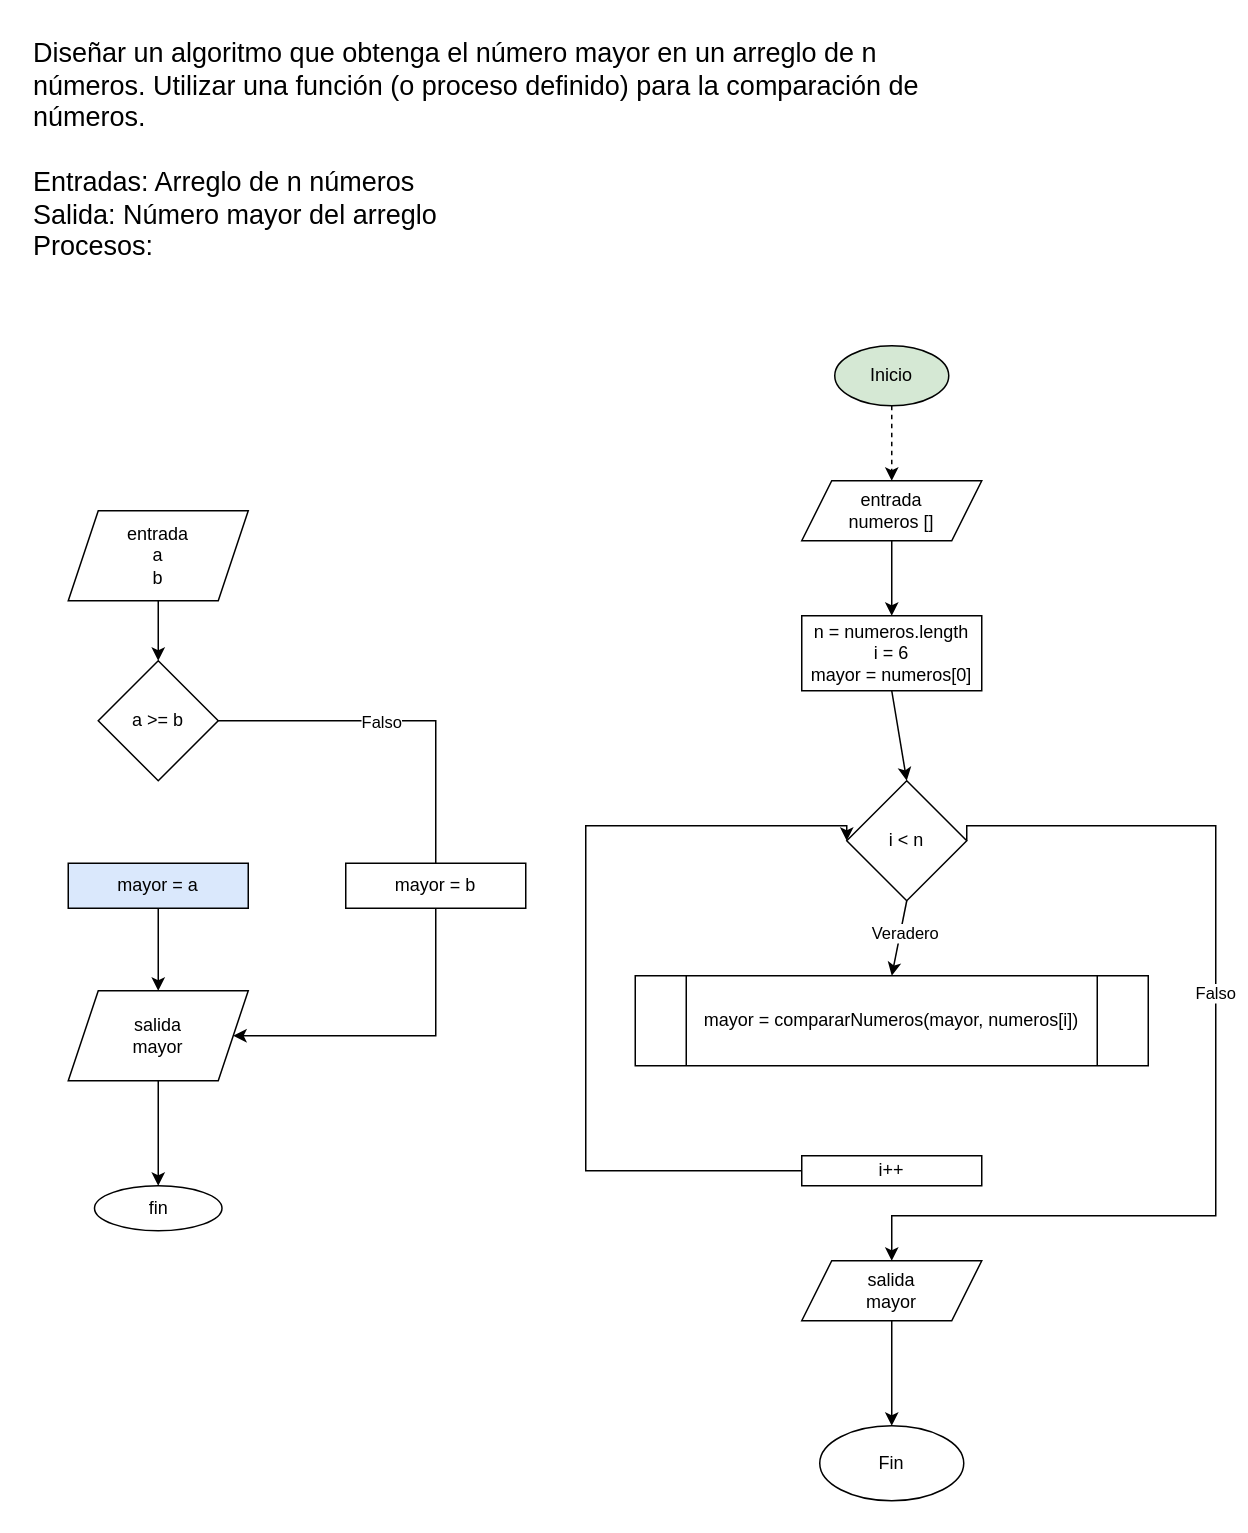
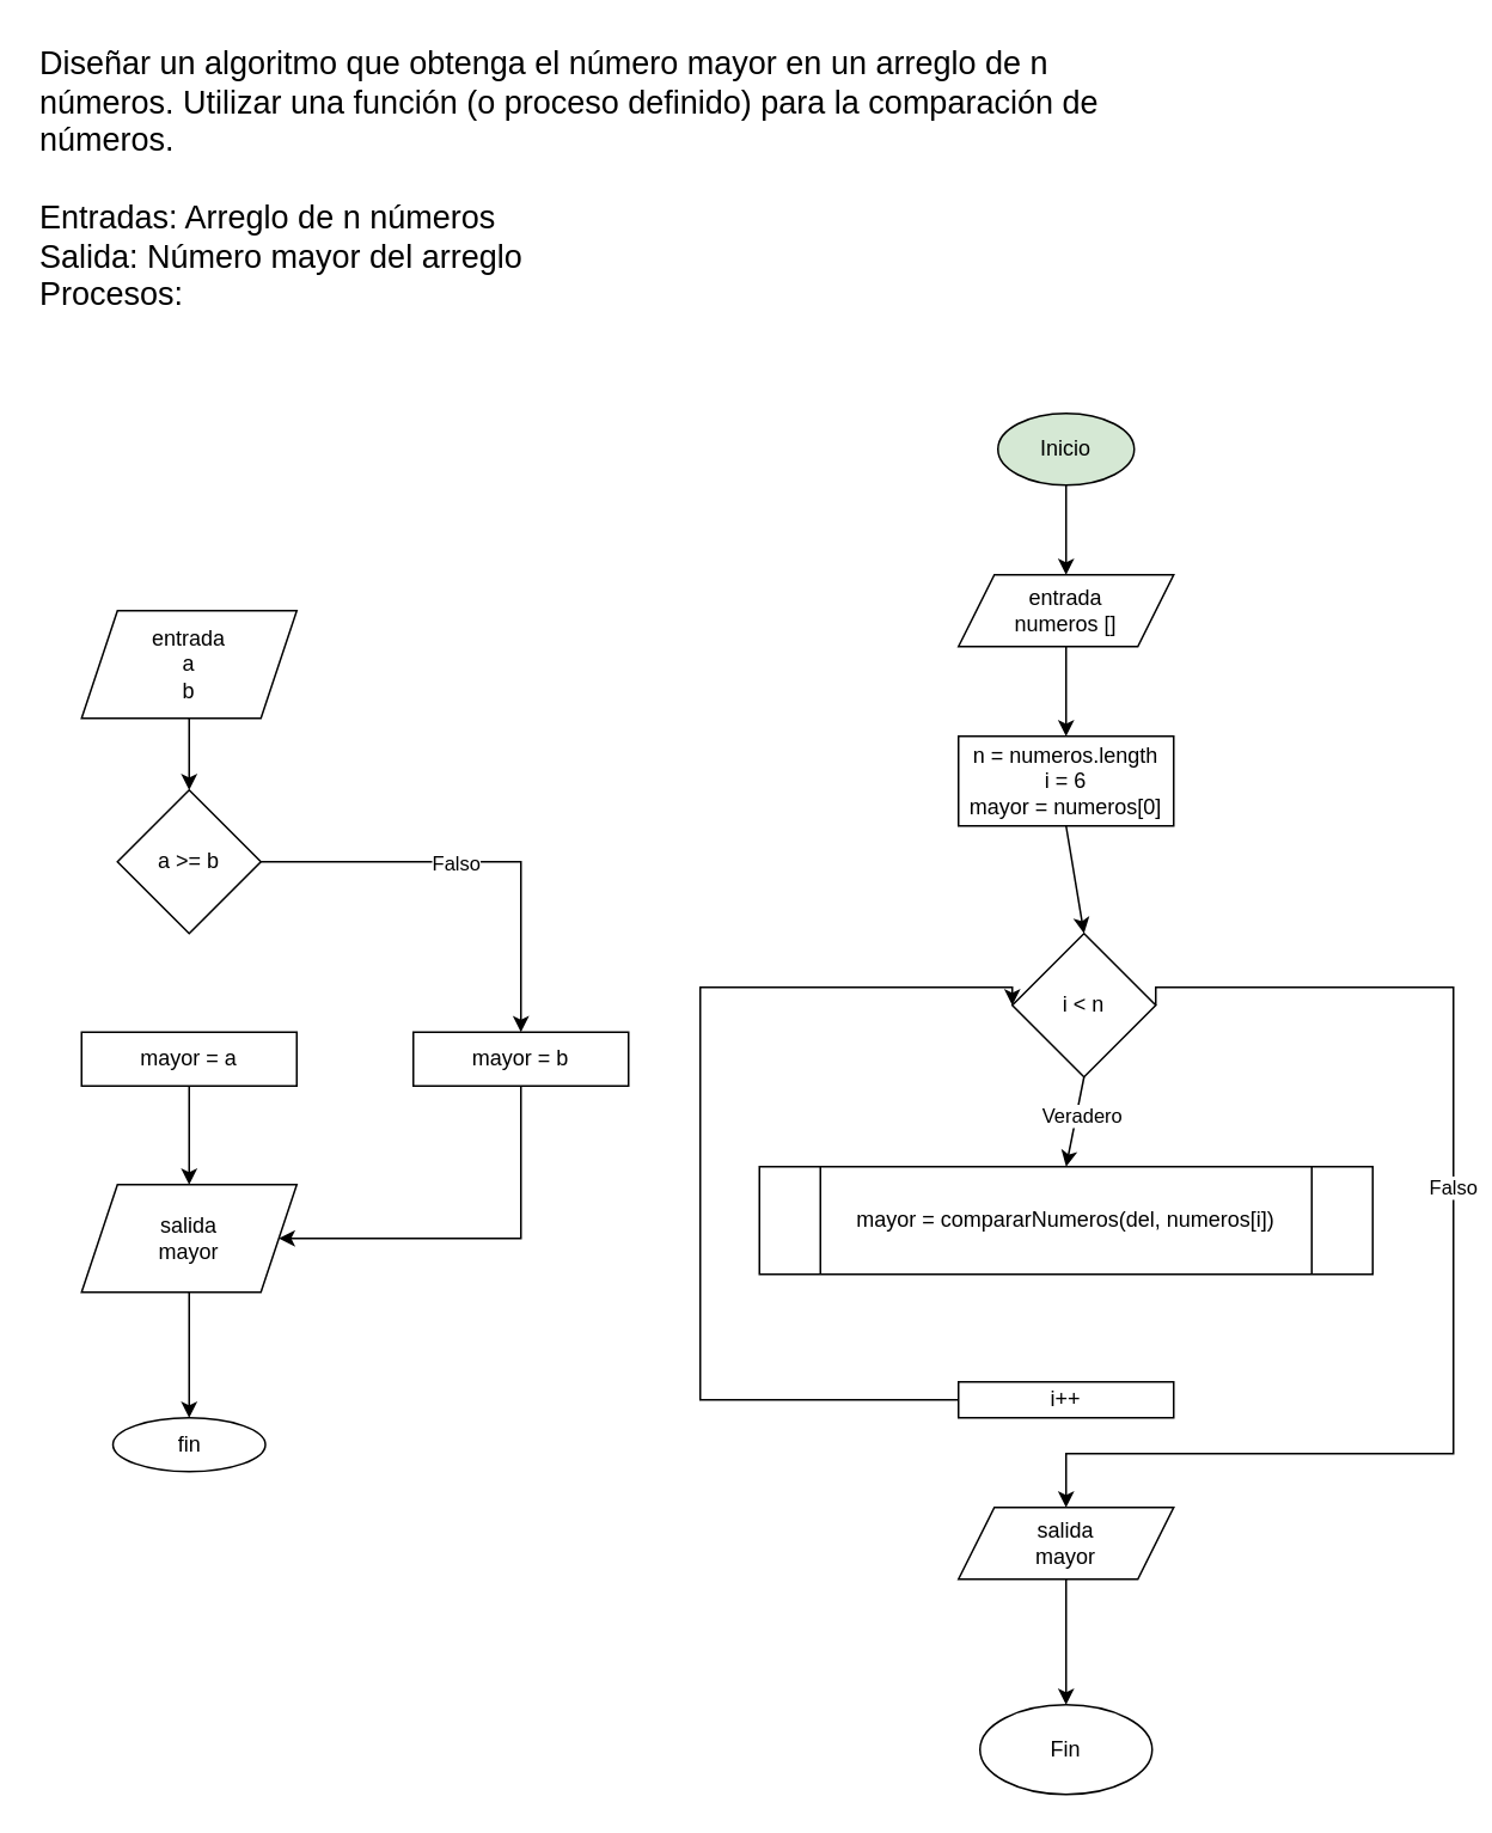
- <mxCell id="21" value="" style="endArrow=classic;html=1;rounded=0;entryX=0.5;entryY=0;entryDx=0;entryDy=0;exitX=0.5;exitY=1;exitDx=0;exitDy=0;dashed=1;" edge="1" parent="1" source="15" target="16"><mxGeometry width="50" height="50" relative="1" as="geometry"><mxPoint x="390" y="570" as="sourcePoint" /><mxPoint x="440" y="520" as="targetPoint" /></mxGeometry></mxCell>
+ <mxCell id="21" value="" style="endArrow=classic;html=1;rounded=0;entryX=0.5;entryY=0;entryDx=0;entryDy=0;exitX=0.5;exitY=1;exitDx=0;exitDy=0;" edge="1" parent="1" source="15" target="16"><mxGeometry width="50" height="50" relative="1" as="geometry"><mxPoint x="390" y="570" as="sourcePoint" /><mxPoint x="440" y="520" as="targetPoint" /></mxGeometry></mxCell>
- <mxCell id="10" value="" style="endArrow=none;html=1;rounded=0;exitX=1;exitY=0.5;exitDx=0;exitDy=0;entryX=0.5;entryY=0;entryDx=0;entryDy=0;edgeStyle=orthogonalEdgeStyle;" edge="1" parent="1" source="4" target="6"><mxGeometry width="50" height="50" relative="1" as="geometry"><mxPoint x="390" y="570" as="sourcePoint" /><mxPoint x="440" y="520" as="targetPoint" /></mxGeometry></mxCell>
+ <mxCell id="10" value="" style="endArrow=classic;html=1;rounded=0;exitX=1;exitY=0.5;exitDx=0;exitDy=0;entryX=0.5;entryY=0;entryDx=0;entryDy=0;edgeStyle=orthogonalEdgeStyle;" edge="1" parent="1" source="4" target="6"><mxGeometry width="50" height="50" relative="1" as="geometry"><mxPoint x="390" y="570" as="sourcePoint" /><mxPoint x="440" y="520" as="targetPoint" /></mxGeometry></mxCell>
- <mxCell id="5" value="mayor = a" style="rounded=0;whiteSpace=wrap;html=1;fillColor=#dae8fc;" vertex="1" parent="1"><mxGeometry x="45" y="575" width="120" height="30" as="geometry" /></mxCell>
+ <mxCell id="5" value="mayor = a" style="rounded=0;whiteSpace=wrap;html=1;" vertex="1" parent="1"><mxGeometry x="45" y="575" width="120" height="30" as="geometry" /></mxCell>
- <mxCell id="19" value="mayor = compararNumeros(mayor, numeros[i])" style="shape=process;whiteSpace=wrap;html=1;backgroundOutline=1;" vertex="1" parent="1"><mxGeometry x="423" y="650" width="342" height="60" as="geometry" /></mxCell>
+ <mxCell id="19" value="mayor = compararNumeros(del, numeros[i])" style="shape=process;whiteSpace=wrap;html=1;backgroundOutline=1;" vertex="1" parent="1"><mxGeometry x="423" y="650" width="342" height="60" as="geometry" /></mxCell>
